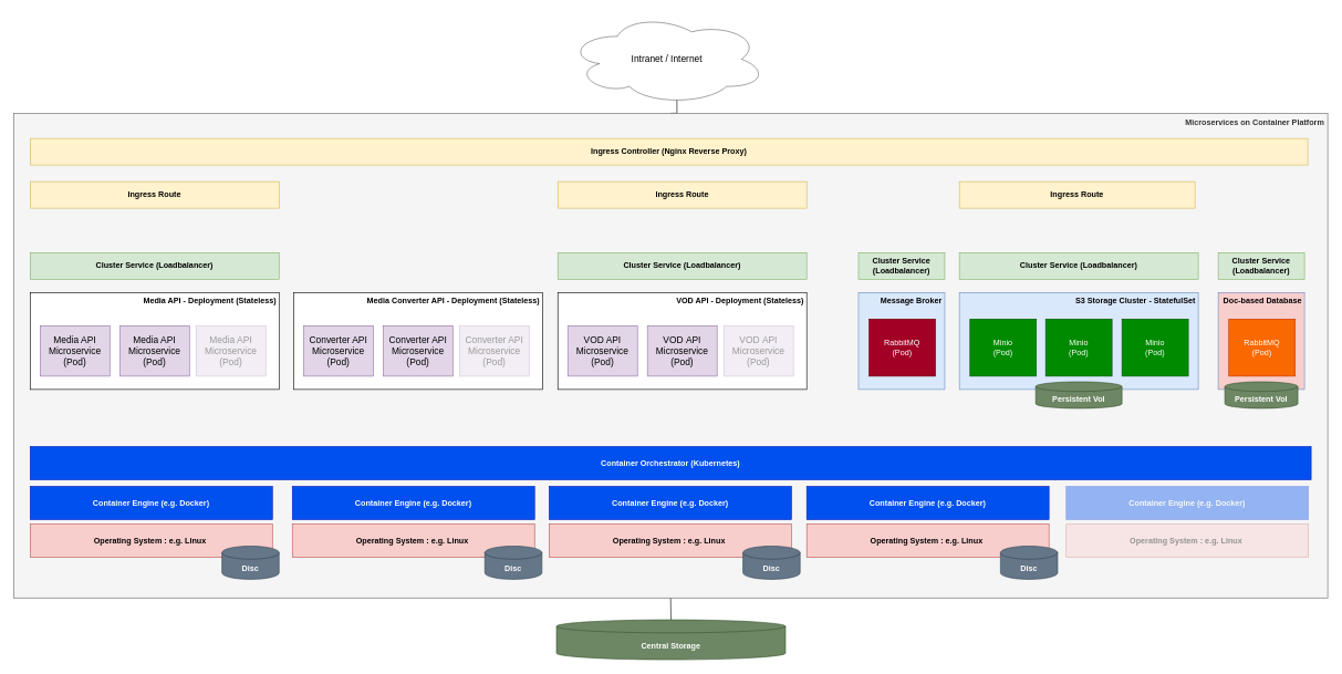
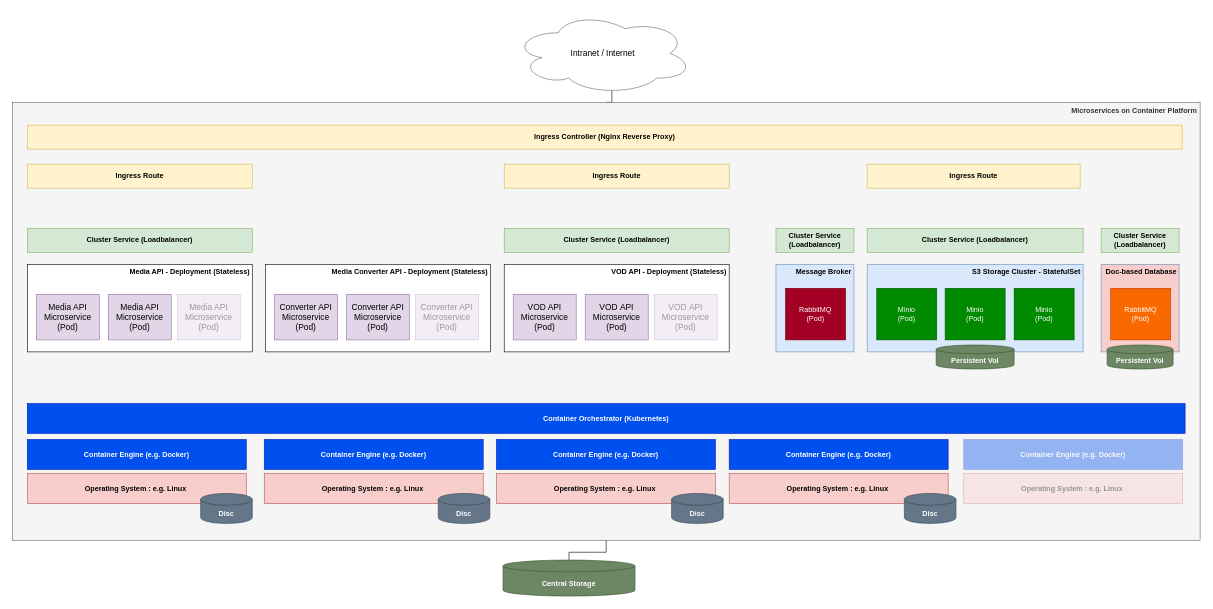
- <mxCell id="23" value="Central Storage" style="shape=cylinder3;whiteSpace=wrap;html=1;boundedLbl=1;backgroundOutline=1;size=9.815;fontSize=12;fillColor=#6d8764;strokeColor=#3A5431;fontStyle=1;fontColor=#ffffff;" vertex="1" parent="1"><mxGeometry x="838" y="933" width="345" height="60" as="geometry" /></mxCell>
+ <mxCell id="23" value="Central Storage" style="shape=cylinder3;whiteSpace=wrap;html=1;boundedLbl=1;backgroundOutline=1;size=9.815;fontSize=12;fillColor=#6d8764;strokeColor=#3A5431;fontStyle=1;fontColor=#ffffff;" vertex="1" parent="1"><mxGeometry x="838" y="933" width="220" height="60" as="geometry" /></mxCell>
